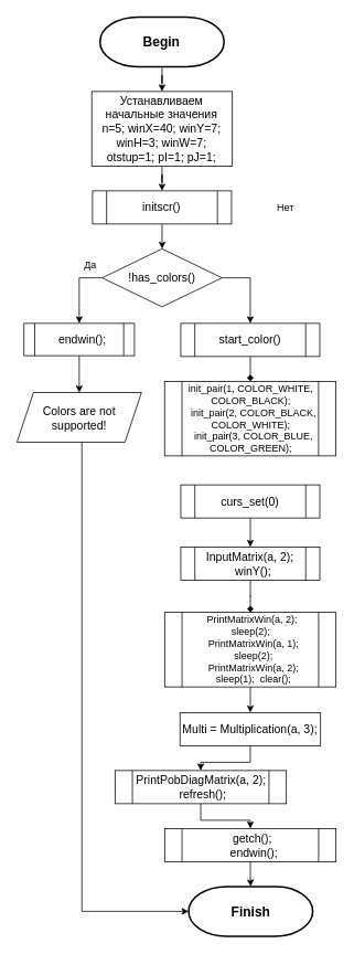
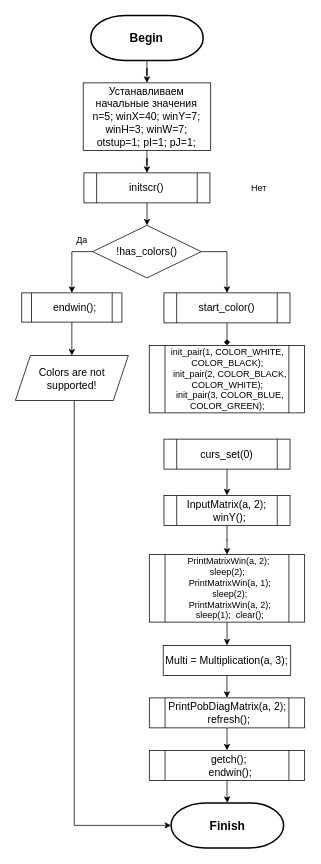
- <mxCell id="19" value="" style="edgeStyle=orthogonalEdgeStyle;rounded=0;orthogonalLoop=1;jettySize=auto;html=1;fontSize=14;endArrow=diamond;" edge="1" parent="1" source="20" target="22"><mxGeometry relative="1" as="geometry" /></mxCell>
+ <mxCell id="19" value="" style="edgeStyle=orthogonalEdgeStyle;rounded=0;orthogonalLoop=1;jettySize=auto;html=1;fontSize=14;" edge="1" parent="1" source="20" target="22"><mxGeometry relative="1" as="geometry" /></mxCell>
- <mxCell id="26" value="&lt;div&gt;&lt;span style=&quot;font-size: 14px;&quot;&gt;PrintPobDiagMatrix(a, 2);&lt;/span&gt;&lt;/div&gt;&lt;div&gt;&lt;span style=&quot;font-size: 14px;&quot;&gt;&amp;nbsp; refresh();&amp;nbsp;&lt;/span&gt;&lt;/div&gt;" style="shape=process;whiteSpace=wrap;html=1;backgroundOutline=1;" vertex="1" parent="1"><mxGeometry x="138.58" y="930" width="207.14" height="40" as="geometry" /></mxCell>
+ <mxCell id="26" value="&lt;div&gt;&lt;span style=&quot;font-size: 14px;&quot;&gt;PrintPobDiagMatrix(a, 2);&lt;/span&gt;&lt;/div&gt;&lt;div&gt;&lt;span style=&quot;font-size: 14px;&quot;&gt;&amp;nbsp; refresh();&amp;nbsp;&lt;/span&gt;&lt;/div&gt;" style="shape=process;whiteSpace=wrap;html=1;backgroundOutline=1;" vertex="1" parent="1"><mxGeometry x="198.58" y="930" width="207.14" height="40" as="geometry" /></mxCell>
